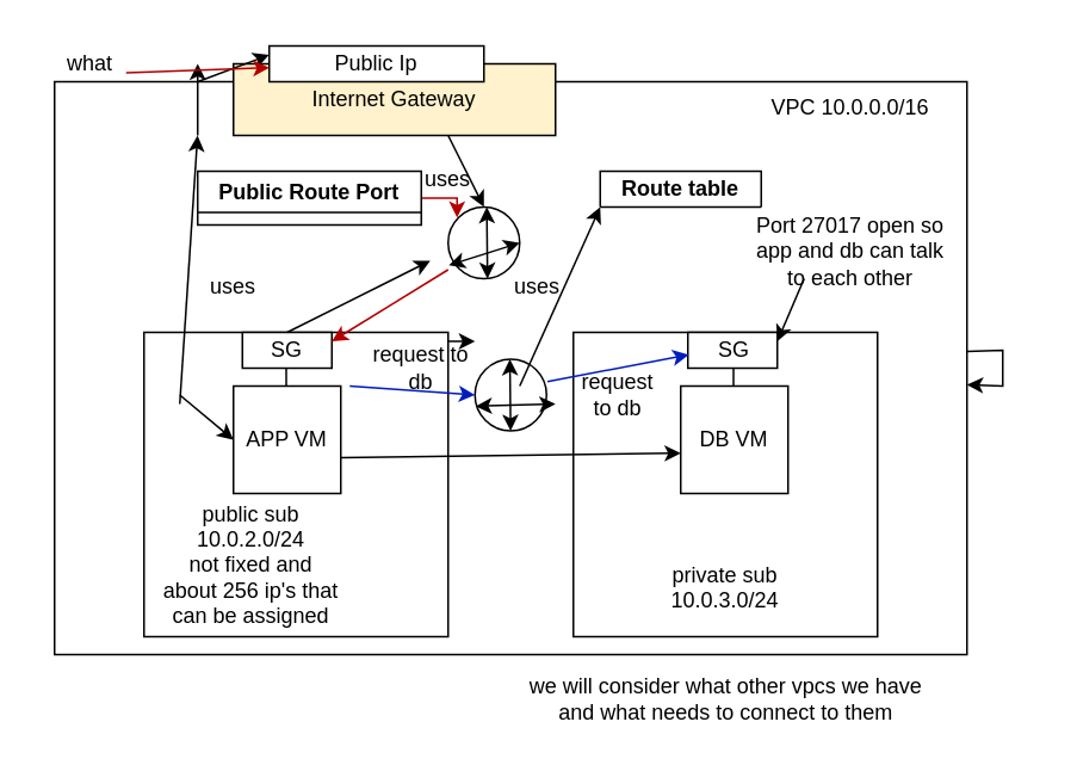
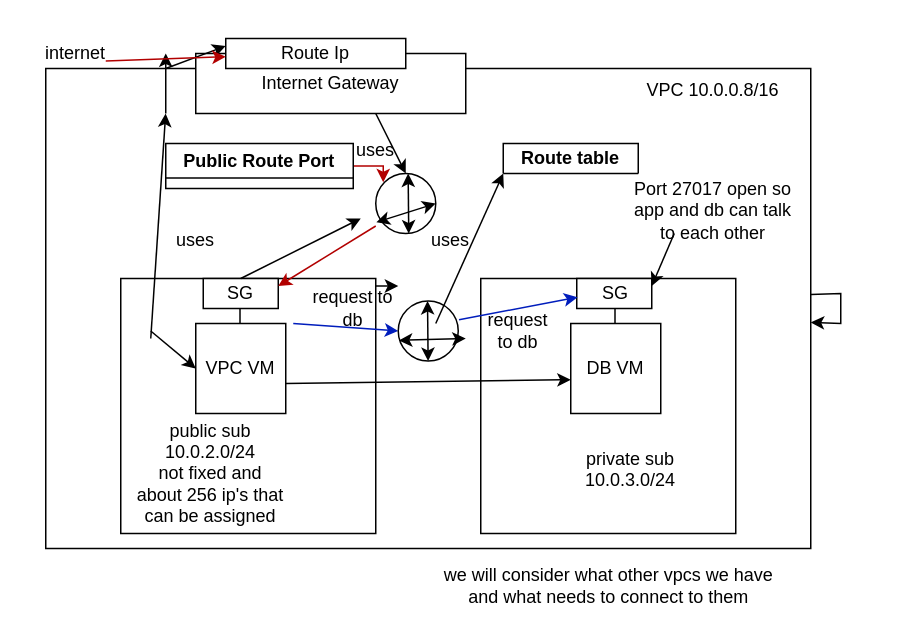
- <mxCell id="42" value="what" style="text;html=1;align=center;verticalAlign=middle;whiteSpace=wrap;rounded=0;" parent="1" vertex="1"><mxGeometry y="20" width="60" height="30" as="geometry" x="20" /></mxCell>
+ <mxCell id="42" value="internet" style="text;html=1;align=center;verticalAlign=middle;whiteSpace=wrap;rounded=0;" parent="1" vertex="1"><mxGeometry y="20" width="60" height="30" as="geometry" x="20" /></mxCell>
- <mxCell id="31" value="Public Ip" style="text;html=1;align=center;verticalAlign=middle;whiteSpace=wrap;rounded=0;" parent="1" vertex="1"><mxGeometry x="180" y="30" width="60" height="10" as="geometry" /></mxCell>
+ <mxCell id="31" value="Route Ip" style="text;html=1;align=center;verticalAlign=middle;whiteSpace=wrap;rounded=0;" parent="1" vertex="1"><mxGeometry x="180" y="30" width="60" height="10" as="geometry" /></mxCell>
- <mxCell id="9" value="Internet Gateway" style="rounded=0;whiteSpace=wrap;html=1;fillColor=#fff2cc;" parent="1" vertex="1"><mxGeometry x="130" y="35" width="180" height="40" as="geometry" /></mxCell>
+ <mxCell id="9" value="Internet Gateway" style="rounded=0;whiteSpace=wrap;html=1;" parent="1" vertex="1"><mxGeometry x="130" y="35" width="180" height="40" as="geometry" /></mxCell>
- <mxCell id="8" value="VPC 10.0.0.0/16" style="text;html=1;align=center;verticalAlign=middle;whiteSpace=wrap;rounded=0;" parent="1" vertex="1"><mxGeometry x="370" y="45" width="210" height="30" as="geometry" /></mxCell>
+ <mxCell id="8" value="VPC 10.0.0.8/16" style="text;html=1;align=center;verticalAlign=middle;whiteSpace=wrap;rounded=0;" parent="1" vertex="1"><mxGeometry x="370" y="45" width="210" height="30" as="geometry" /></mxCell>
- <mxCell id="11" value="APP VM" style="text;html=1;align=center;verticalAlign=middle;whiteSpace=wrap;rounded=0;" parent="1" vertex="1"><mxGeometry x="130" y="230" width="60" height="30" as="geometry" /></mxCell>
+ <mxCell id="11" value="VPC VM" style="text;html=1;align=center;verticalAlign=middle;whiteSpace=wrap;rounded=0;" parent="1" vertex="1"><mxGeometry x="130" y="230" width="60" height="30" as="geometry" /></mxCell>
- <mxCell id="6" value="private sub 10.0.3.0/24&lt;div&gt;&lt;br&gt;&lt;/div&gt;" style="text;html=1;align=center;verticalAlign=middle;whiteSpace=wrap;rounded=0;" parent="1" vertex="1"><mxGeometry x="355" y="315" width="100" height="40" as="geometry" /></mxCell>
+ <mxCell id="6" value="private sub 10.0.3.0/24&lt;div&gt;&lt;br&gt;&lt;/div&gt;" style="text;html=1;align=center;verticalAlign=middle;whiteSpace=wrap;rounded=0;" parent="1" vertex="1"><mxGeometry x="370" y="300" width="100" height="40" as="geometry" /></mxCell>
